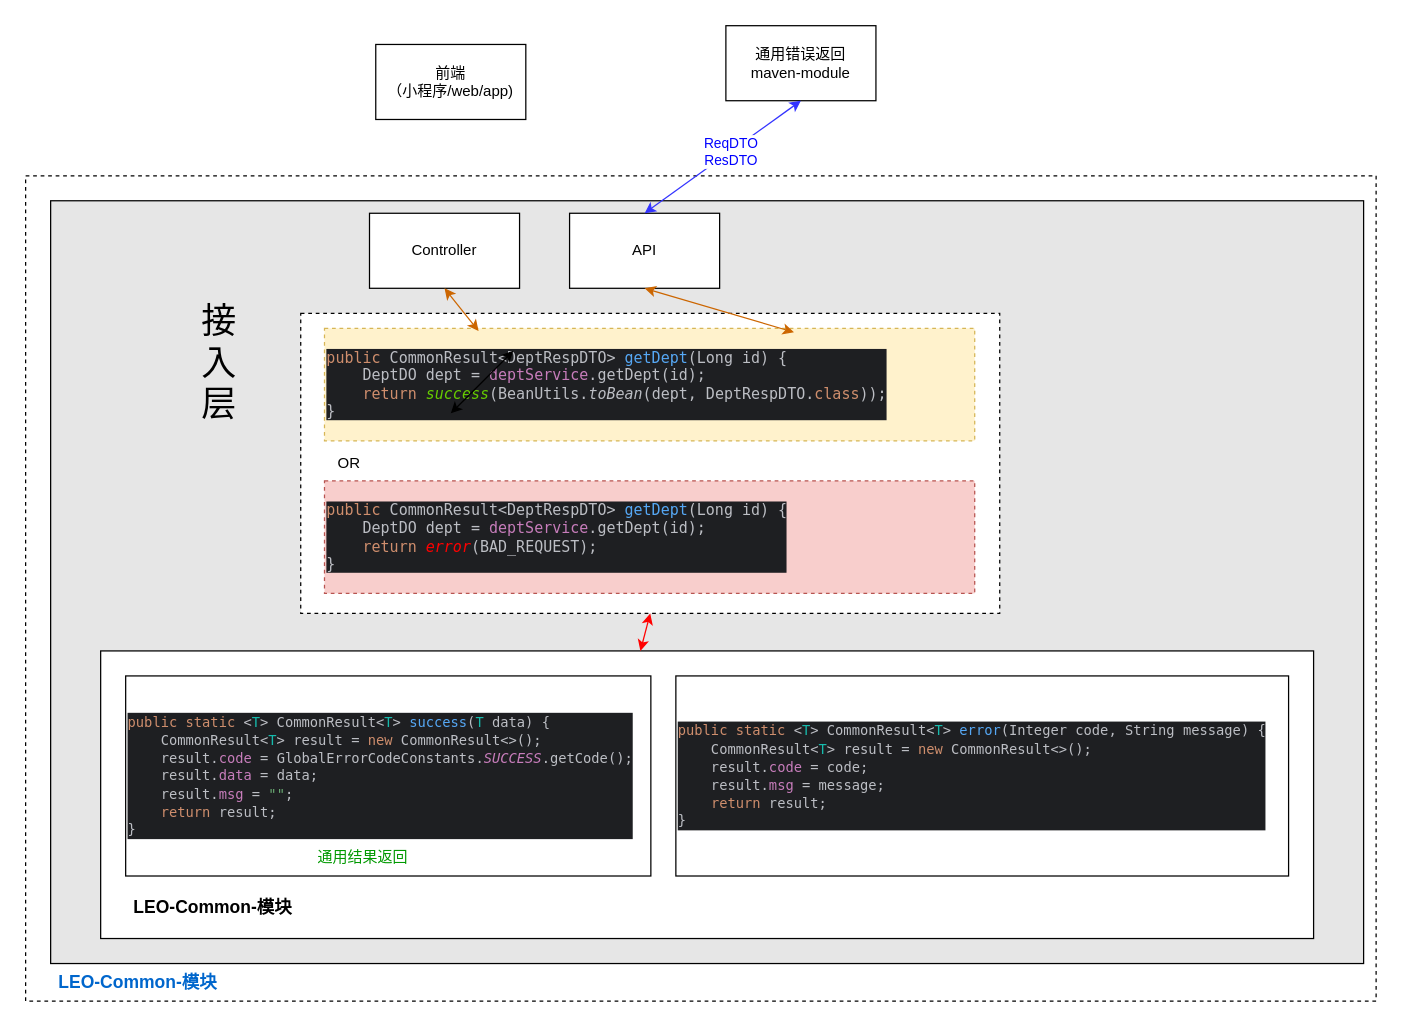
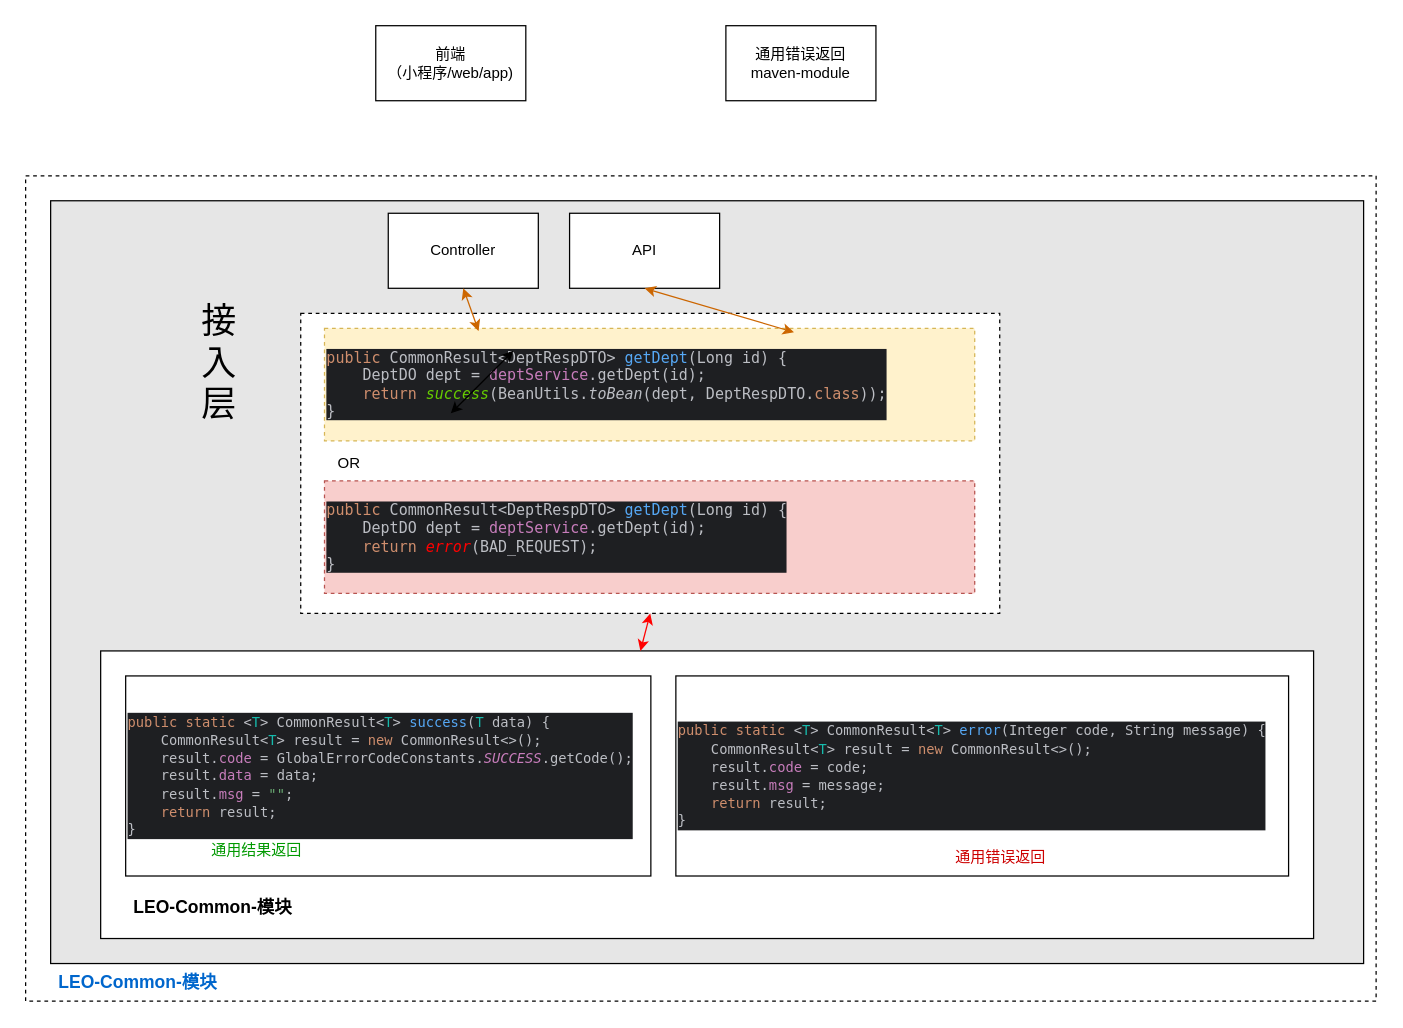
- <mxCell id="4" value="前端&lt;br&gt;（小程序/web/app)" style="rounded=0;whiteSpace=wrap;html=1;" vertex="1" parent="1"><mxGeometry x="300" y="35" width="120" height="60" as="geometry" /></mxCell>
+ <mxCell id="4" value="前端&lt;br&gt;（小程序/web/app)" style="rounded=0;whiteSpace=wrap;html=1;" vertex="1" parent="1"><mxGeometry x="300" y="20" width="120" height="60" as="geometry" /></mxCell>
- <mxCell id="16" value="" style="endArrow=classic;startArrow=classic;html=1;rounded=0;entryX=0.5;entryY=1;entryDx=0;entryDy=0;exitX=0.5;exitY=0;exitDx=0;exitDy=0;strokeColor=#3333FF;" edge="1" parent="1" source="6" target="3"><mxGeometry width="50" height="50" relative="1" as="geometry"><mxPoint x="210" y="410" as="sourcePoint" /><mxPoint x="260" y="360" as="targetPoint" /></mxGeometry></mxCell>
- <mxCell id="17" value="&lt;font color=&quot;#0000ff&quot;&gt;ReqDTO&lt;br&gt;ResDTO&lt;/font&gt;" style="edgeLabel;html=1;align=center;verticalAlign=middle;resizable=0;points=[];" vertex="1" connectable="0" parent="16"><mxGeometry x="0.103" relative="1" as="geometry"><mxPoint as="offset" /></mxGeometry></mxCell>
- <mxCell id="7" value="Controller" style="rounded=0;whiteSpace=wrap;html=1;" vertex="1" parent="1"><mxGeometry x="295" y="170" width="120" height="60" as="geometry" /></mxCell>
+ <mxCell id="7" value="Controller" style="rounded=0;whiteSpace=wrap;html=1;" vertex="1" parent="1"><mxGeometry x="310" y="170" width="120" height="60" as="geometry" /></mxCell>
- <mxCell id="22" value="通用结果返回" style="text;html=1;align=center;verticalAlign=middle;whiteSpace=wrap;rounded=0;fontColor=#009900;" vertex="1" parent="1"><mxGeometry x="240" y="670" width="100" height="30" as="geometry" /></mxCell>
+ <mxCell id="22" value="通用结果返回" style="text;html=1;align=center;verticalAlign=middle;whiteSpace=wrap;rounded=0;fontColor=#009900;" vertex="1" parent="1"><mxGeometry x="155" y="665" width="100" height="30" as="geometry" /></mxCell>
+ <mxCell id="23" value="&lt;font color=&quot;#cc0000&quot;&gt;通用错误返回&lt;/font&gt;" style="text;html=1;align=center;verticalAlign=middle;whiteSpace=wrap;rounded=0;fontColor=#009900;" vertex="1" parent="1"><mxGeometry x="750" y="670" width="100" height="30" as="geometry" /></mxCell>
